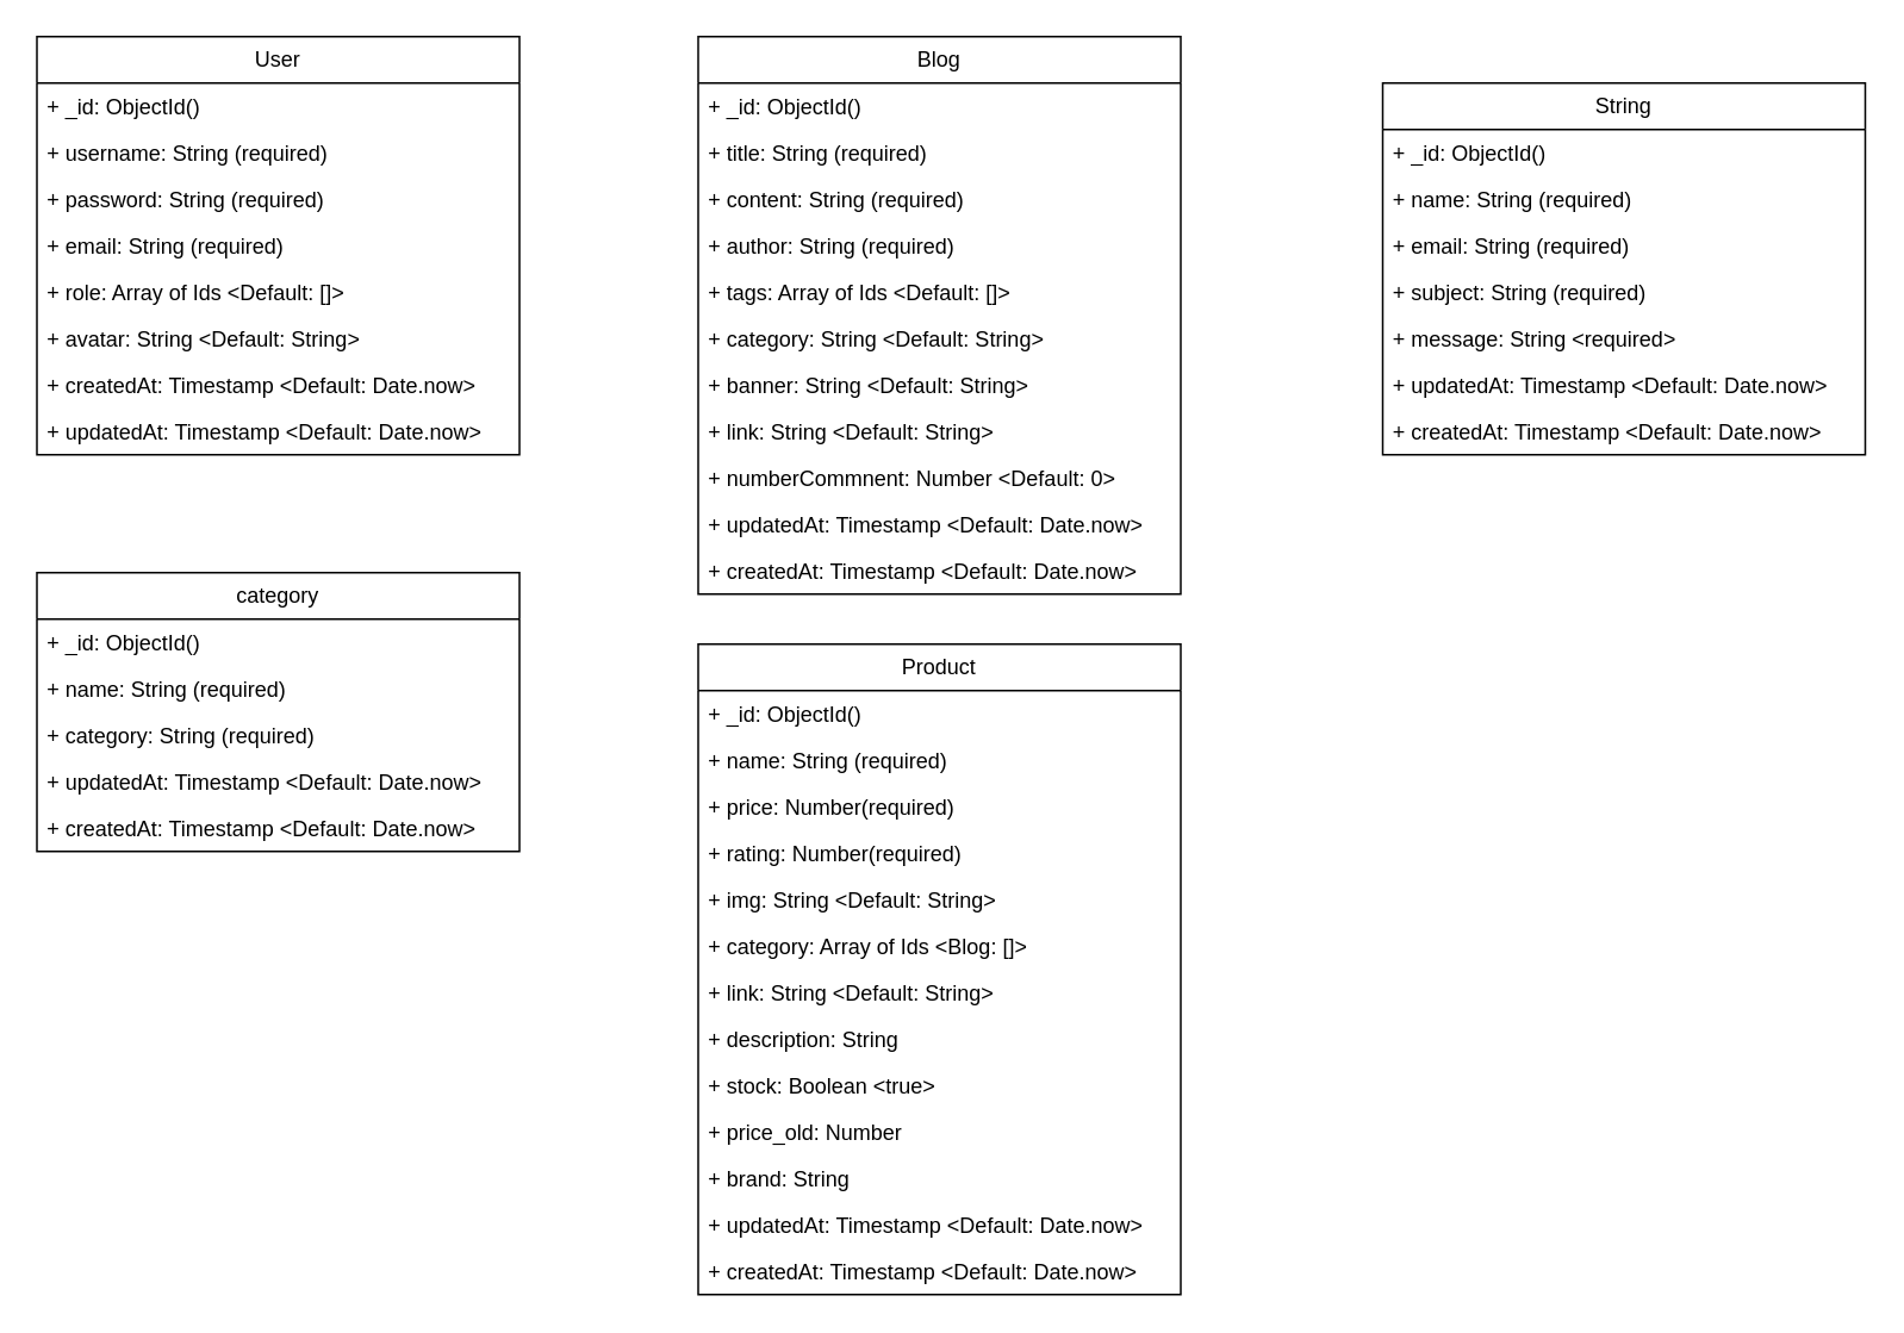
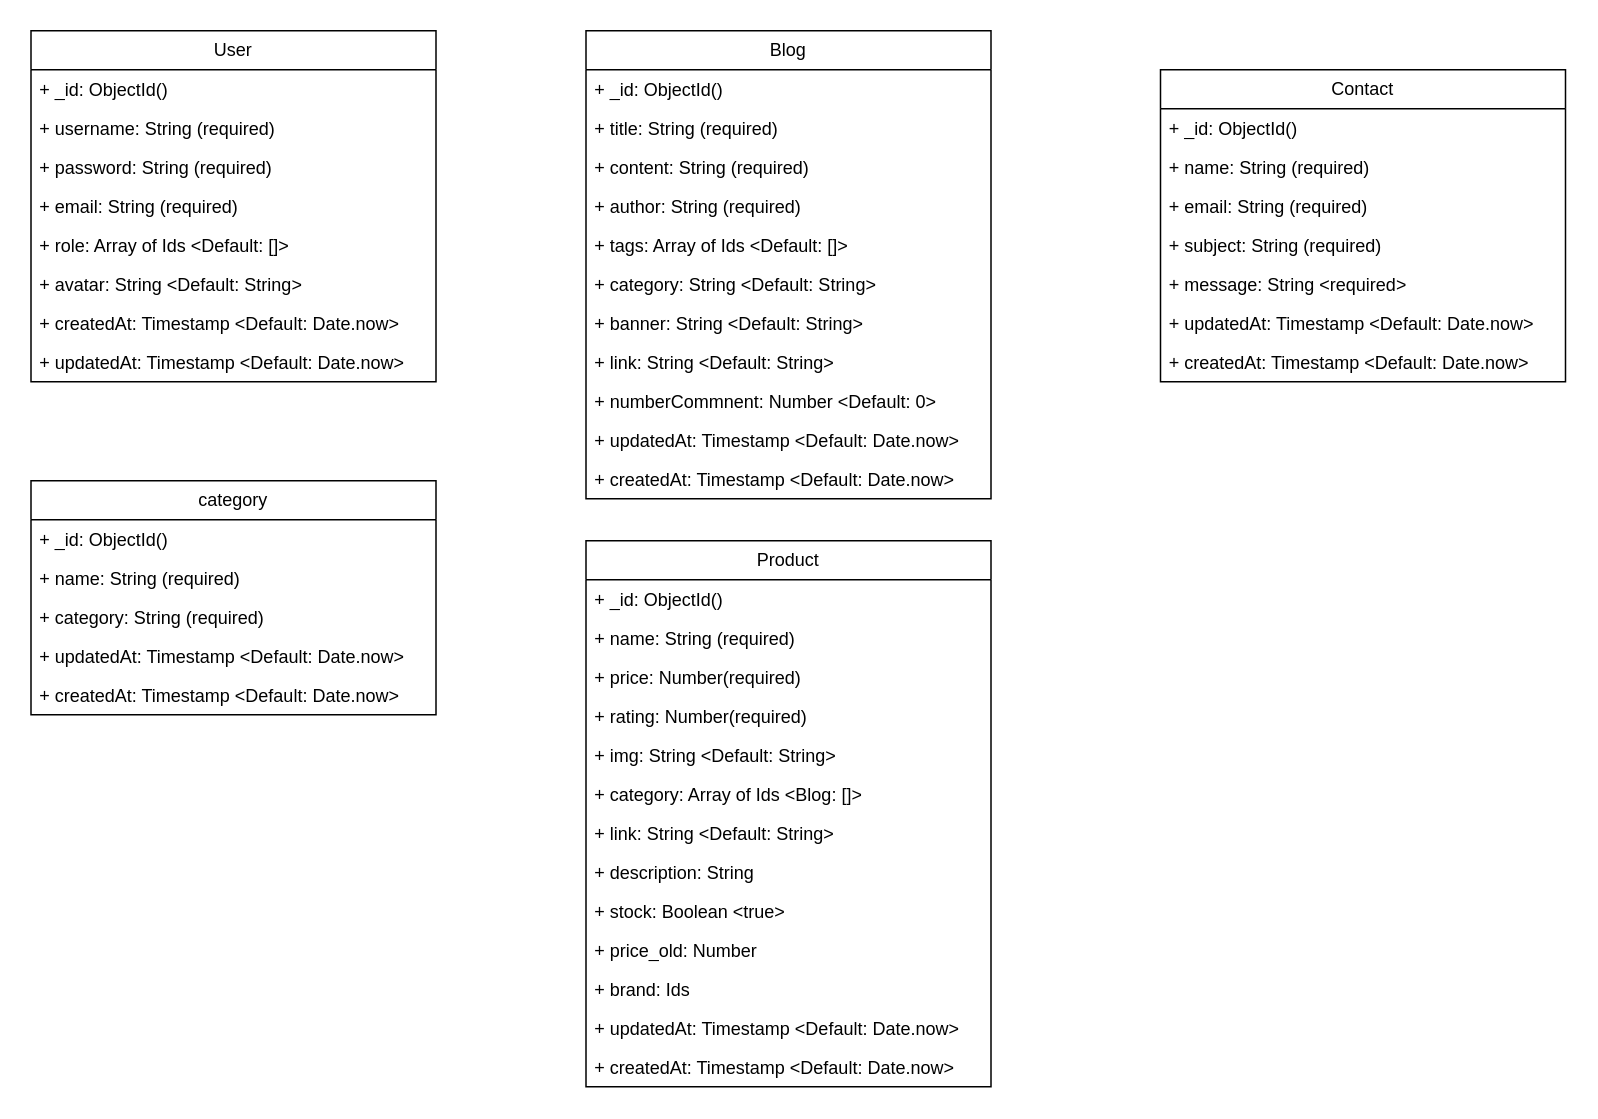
- <mxCell id="43" value="String" style="swimlane;fontStyle=0;childLayout=stackLayout;horizontal=1;startSize=26;fillColor=none;horizontalStack=0;resizeParent=1;resizeParentMax=0;resizeLast=0;collapsible=1;marginBottom=0;whiteSpace=wrap;html=1;" vertex="1" parent="1"><mxGeometry x="773" y="46" width="270" height="208" as="geometry" /></mxCell>
+ <mxCell id="43" value="Contact" style="swimlane;fontStyle=0;childLayout=stackLayout;horizontal=1;startSize=26;fillColor=none;horizontalStack=0;resizeParent=1;resizeParentMax=0;resizeLast=0;collapsible=1;marginBottom=0;whiteSpace=wrap;html=1;" vertex="1" parent="1"><mxGeometry x="773" y="46" width="270" height="208" as="geometry" /></mxCell>
- <mxCell id="34" value="+ brand: String&amp;nbsp;" style="text;strokeColor=none;fillColor=none;align=left;verticalAlign=top;spacingLeft=4;spacingRight=4;overflow=hidden;rotatable=0;points=[[0,0.5],[1,0.5]];portConstraint=eastwest;whiteSpace=wrap;html=1;" vertex="1" parent="23"><mxGeometry y="286" width="270" height="26" as="geometry" /></mxCell>
+ <mxCell id="34" value="+ brand: Ids&amp;nbsp;" style="text;strokeColor=none;fillColor=none;align=left;verticalAlign=top;spacingLeft=4;spacingRight=4;overflow=hidden;rotatable=0;points=[[0,0.5],[1,0.5]];portConstraint=eastwest;whiteSpace=wrap;html=1;" vertex="1" parent="23"><mxGeometry y="286" width="270" height="26" as="geometry" /></mxCell>
